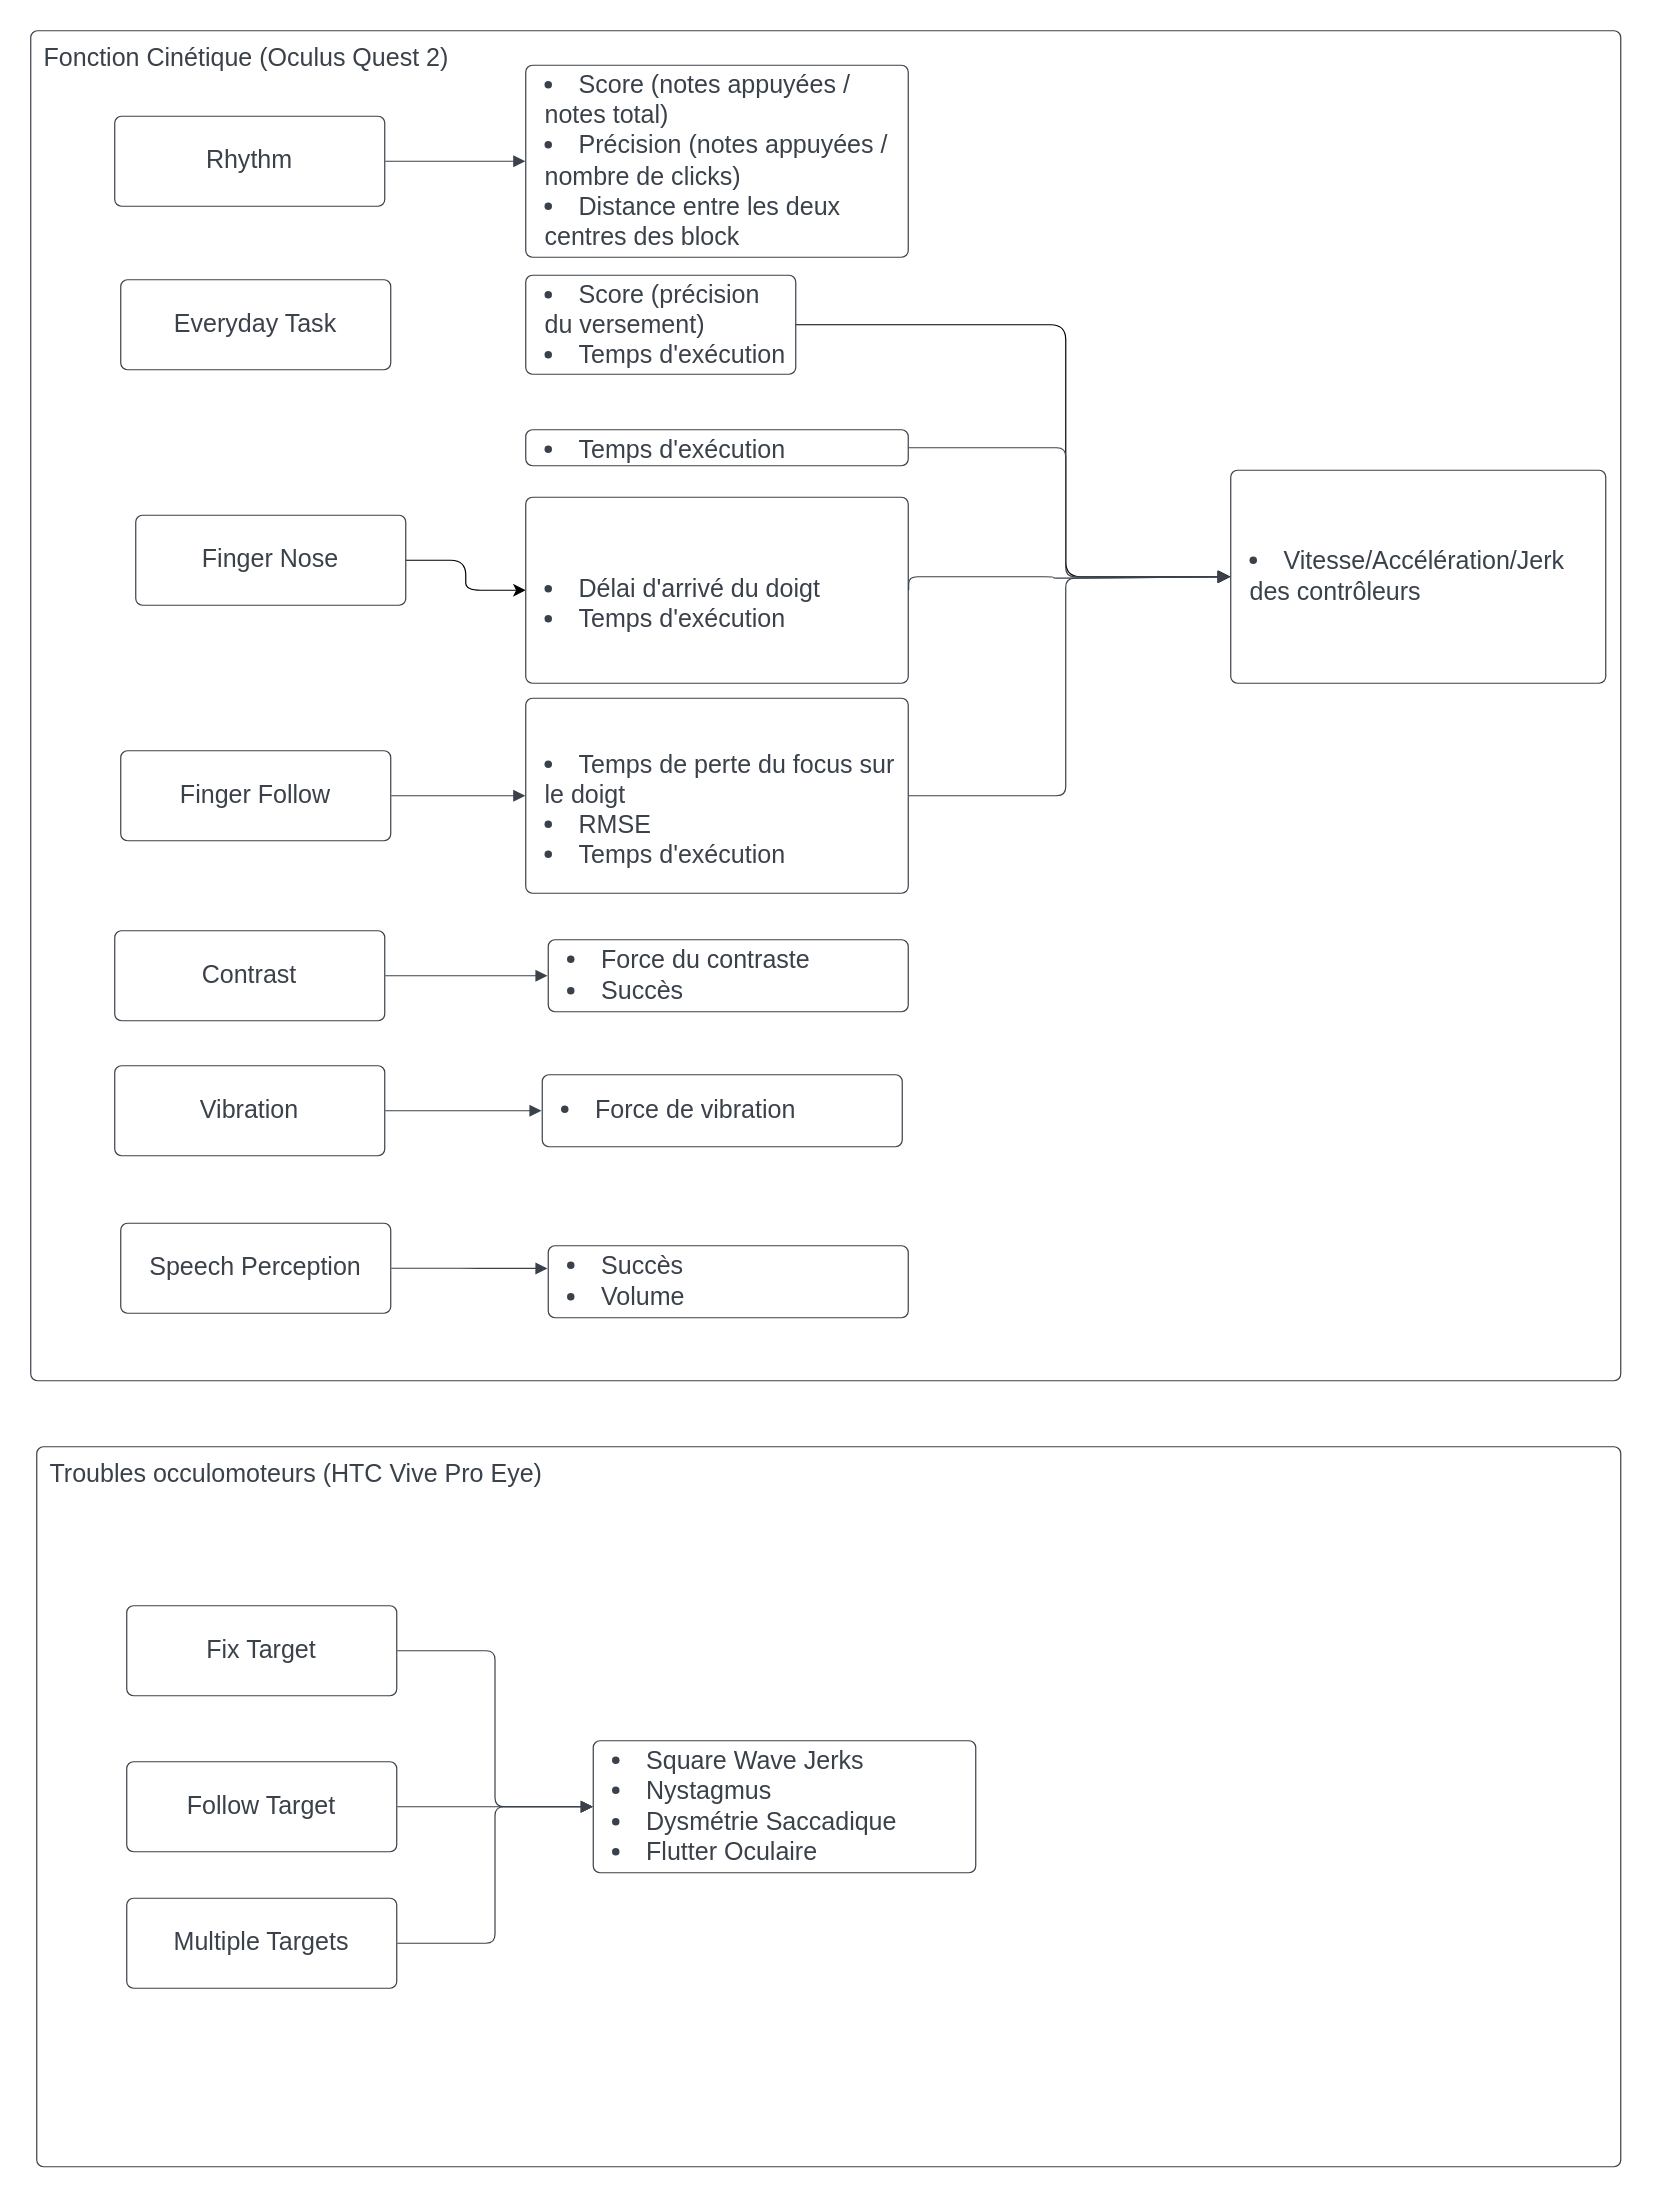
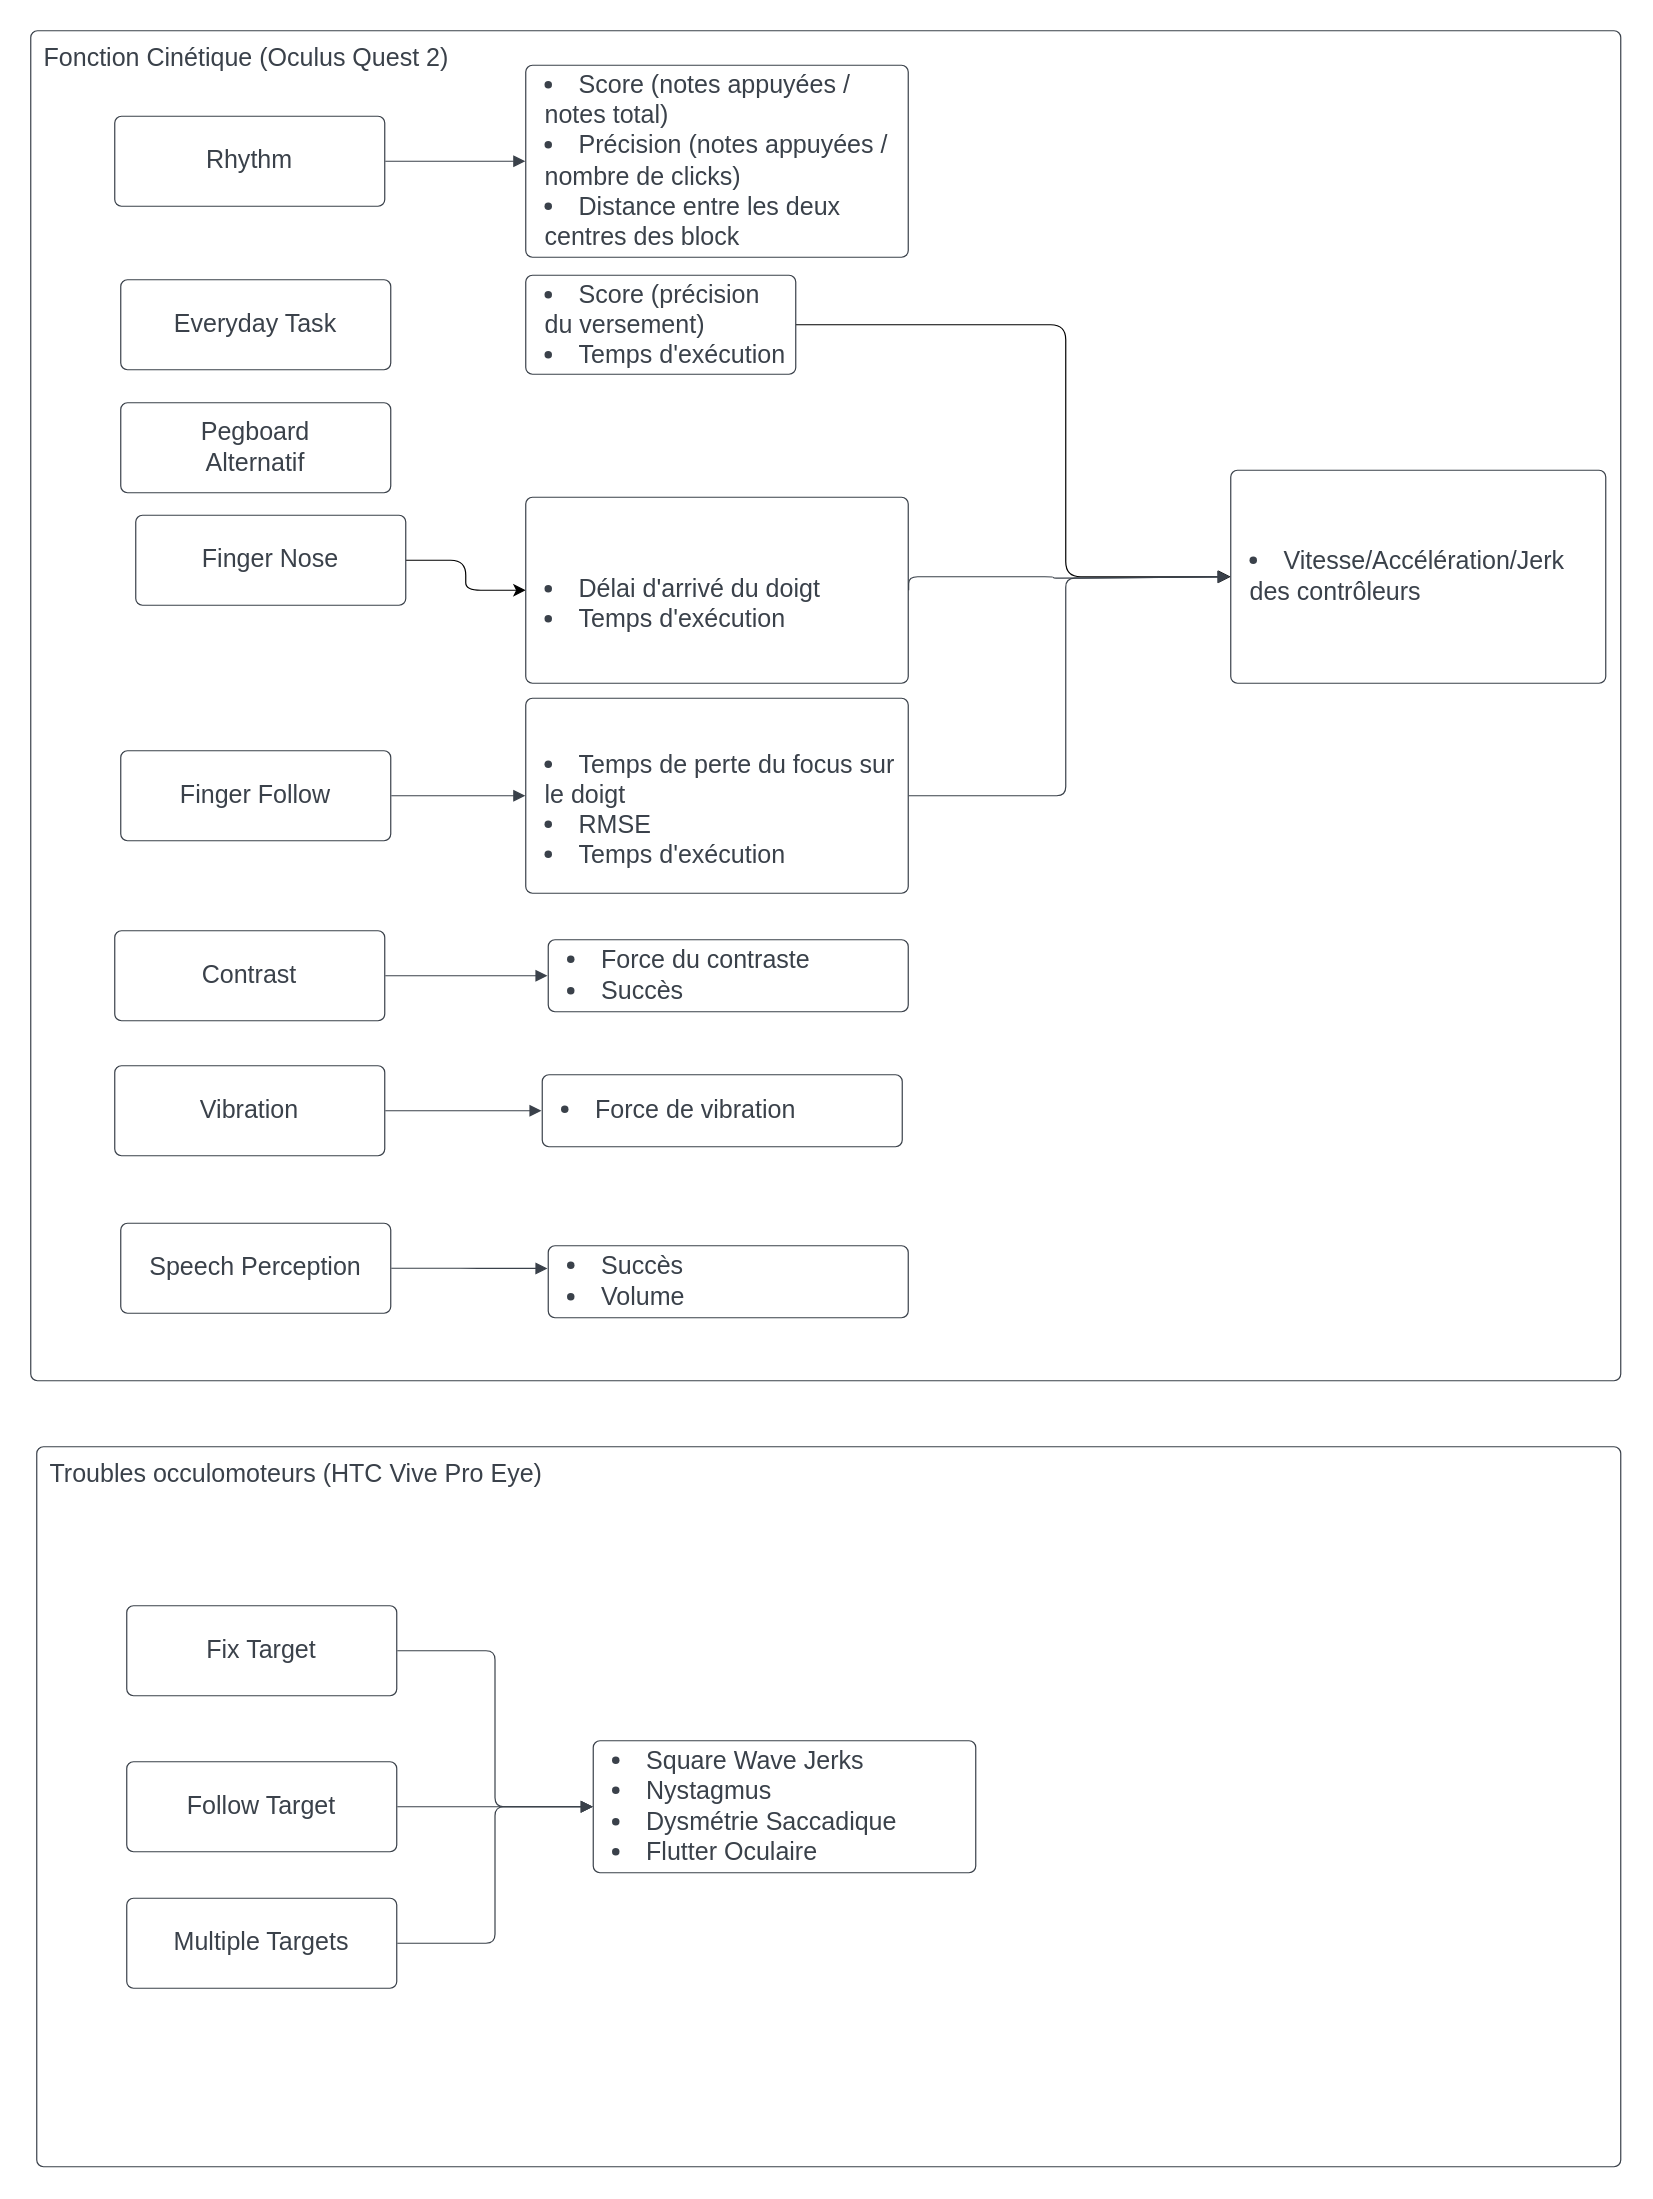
+ <mxCell id="4" value="Pegboard &#10;Alternatif" style="html=1;overflow=block;blockSpacing=1;whiteSpace=wrap;fontSize=16.7;fontColor=#3a414a;spacing=3.8;strokeColor=#3a414a;strokeOpacity=100;rounded=1;absoluteArcSize=1;arcSize=9;strokeWidth=0.8;" vertex="1" parent="1"><mxGeometry x="80" y="268" width="180" height="60" as="geometry" /></mxCell>
- <mxCell id="14" value="&lt;ul style=&quot;margin: 0px; padding-left: 10px;list-style-position: inside; list-style-type:disc&quot;&gt;&lt;li style=&quot;text-align:left;color:#3a414a;font-size:16.7px;&quot;&gt;&lt;span style=&quot;margin-left: 0px;margin-top: -2px;&quot;&gt;&lt;span style=&quot;font-size:16.7px;color:#3a414a;&quot;&gt;Temps d'exécution&lt;/span&gt;&lt;/span&gt;&lt;/li&gt;&lt;/ul&gt;" style="html=1;overflow=block;blockSpacing=1;whiteSpace=wrap;fontSize=13;spacing=3.8;strokeColor=#3a414a;strokeOpacity=100;rounded=1;absoluteArcSize=1;arcSize=9;strokeWidth=0.8;" vertex="1" parent="1"><mxGeometry x="350" y="286" width="255" height="24" as="geometry" /></mxCell>
- <mxCell id="19" value="" style="html=1;jettySize=18;whiteSpace=wrap;fontSize=13;strokeColor=#3a414a;strokeOpacity=100;strokeWidth=0.8;rounded=1;arcSize=12;edgeStyle=orthogonalEdgeStyle;startArrow=none;endArrow=block;endFill=1;exitX=1.001;exitY=0.5;exitPerimeter=0;entryX=-0.003;entryY=0.5;entryPerimeter=0;" edge="1" parent="1" source="14" target="18"><mxGeometry width="100" height="100" relative="1" as="geometry"><Array as="points"><mxPoint x="710" y="298" /><mxPoint x="710" y="384" /><mxPoint x="799" y="384" /></Array></mxGeometry></mxCell>
